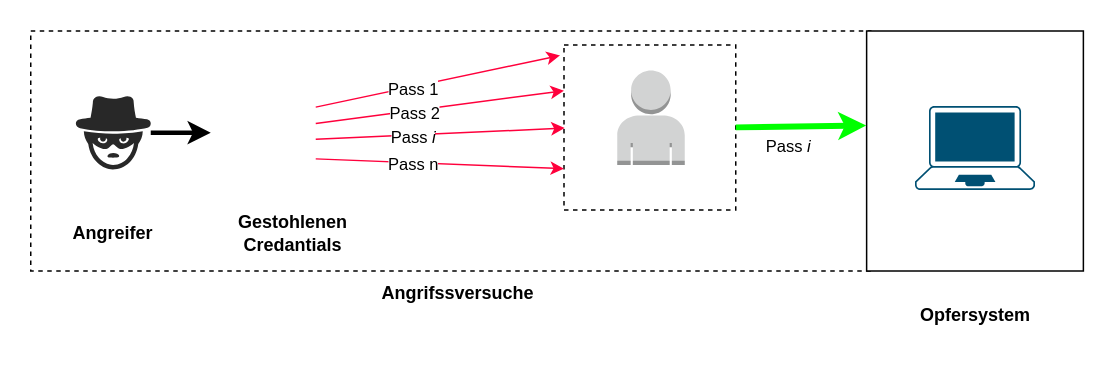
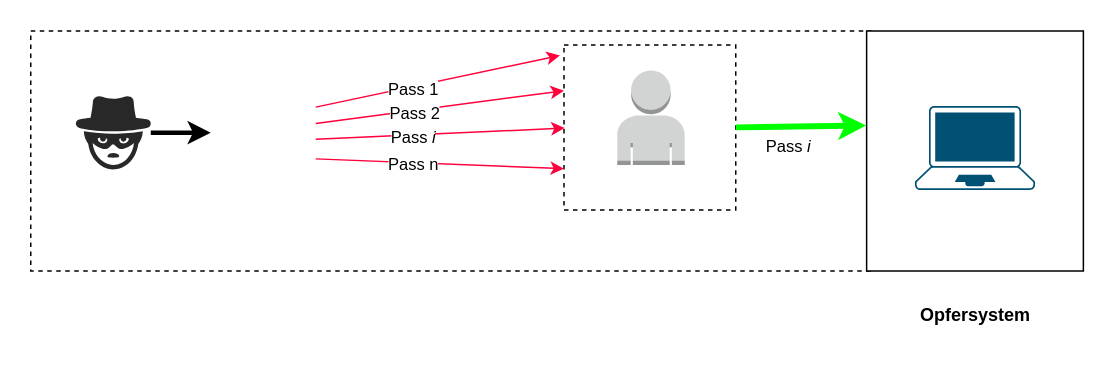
- <mxCell id="7" value="Angreifer" style="text;html=1;strokeColor=none;fillColor=none;align=center;verticalAlign=middle;whiteSpace=wrap;rounded=0;fontStyle=1" parent="1" vertex="1"><mxGeometry y="140.25" width="110" height="30" as="geometry" x="20" /></mxCell>
- <mxCell id="20" value="Gestohlenen Credantials" style="text;html=1;strokeColor=none;fillColor=none;align=center;verticalAlign=middle;whiteSpace=wrap;rounded=0;fontStyle=1" parent="1" vertex="1"><mxGeometry x="140" y="140.25" width="110" height="30" as="geometry" /></mxCell>
- <mxCell id="19" value="Angrifssversuche" style="text;html=1;strokeColor=none;fillColor=none;align=center;verticalAlign=middle;whiteSpace=wrap;rounded=0;fontStyle=1" parent="1" vertex="1"><mxGeometry x="250" y="180" width="110" height="30" as="geometry" /></mxCell>
